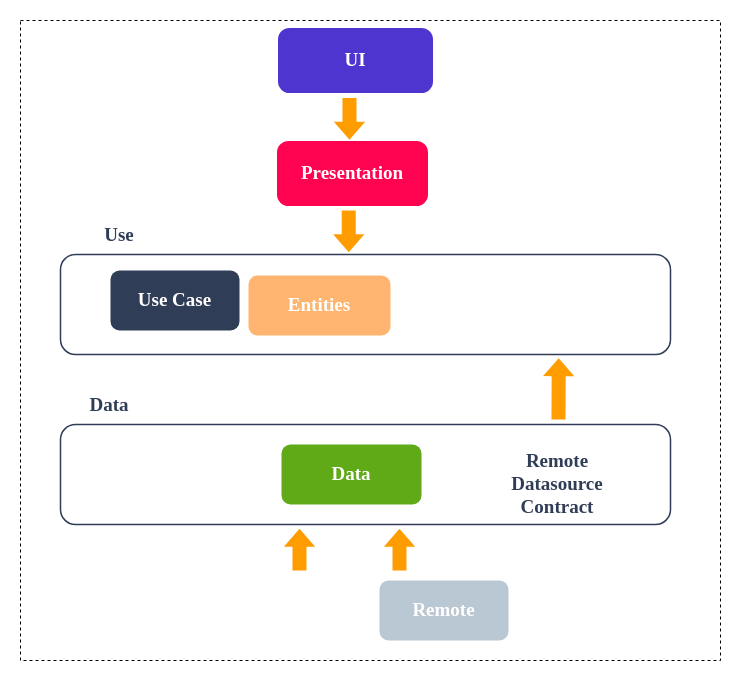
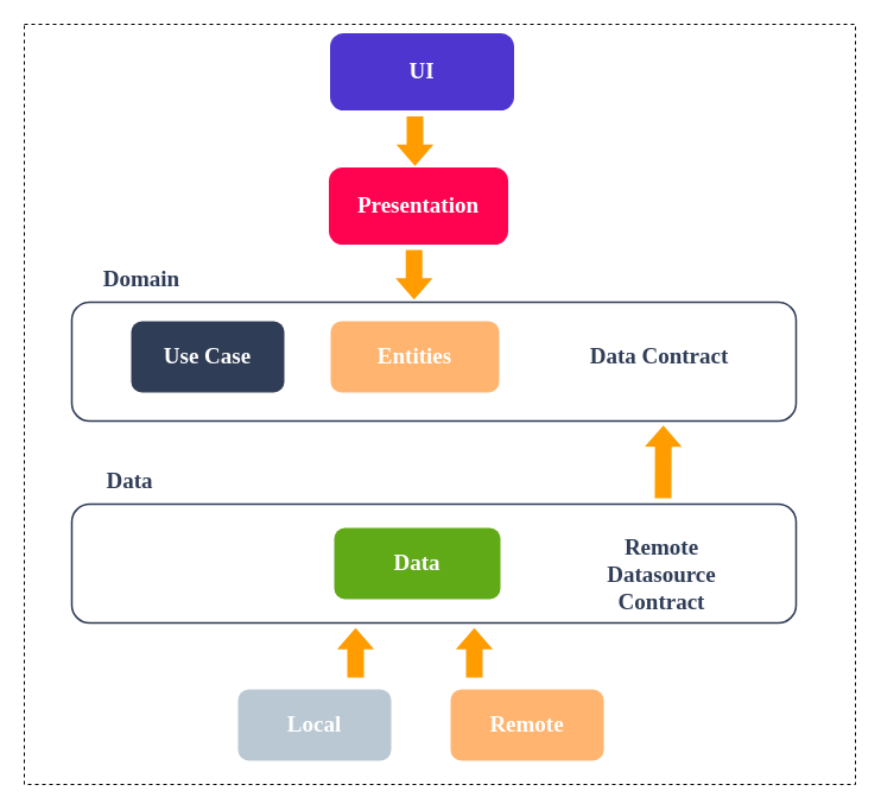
- <mxCell id="13" value="&lt;b&gt;&lt;font color=&quot;#303d57&quot;&gt;Use&lt;/font&gt;&lt;/b&gt;" style="text;html=1;strokeColor=none;fillColor=none;align=center;verticalAlign=middle;whiteSpace=wrap;rounded=0;shadow=0;glass=0;sketch=0;fontFamily=Tahoma;fontSize=19;fontColor=#FFFFFF;" parent="2" vertex="1"><mxGeometry x="69" y="200" width="60" height="30" as="geometry" /></mxCell>
+ <mxCell id="13" value="&lt;b&gt;&lt;font color=&quot;#303d57&quot;&gt;Domain&lt;/font&gt;&lt;/b&gt;" style="text;html=1;strokeColor=none;fillColor=none;align=center;verticalAlign=middle;whiteSpace=wrap;rounded=0;shadow=0;glass=0;sketch=0;fontFamily=Tahoma;fontSize=19;fontColor=#FFFFFF;" parent="2" vertex="1"><mxGeometry x="69" y="200" width="60" height="30" as="geometry" /></mxCell>
+ <mxCell id="15" value="&lt;b&gt;Data Contract&lt;/b&gt;" style="text;html=1;strokeColor=none;fillColor=none;align=center;verticalAlign=middle;whiteSpace=wrap;rounded=0;shadow=0;glass=0;sketch=0;fontFamily=Tahoma;fontSize=19;fontColor=#303D57;" vertex="1" parent="2"><mxGeometry x="460" y="265" width="150" height="30" as="geometry" /></mxCell>
- <mxCell id="12" value="&lt;b&gt;Entities&lt;/b&gt;" style="rounded=1;whiteSpace=wrap;html=1;shadow=0;glass=0;sketch=0;fontFamily=Tahoma;fontSize=19;fontColor=#FFFFFF;strokeColor=none;strokeWidth=5;fillColor=#FFB570;gradientColor=none;" parent="2" vertex="1"><mxGeometry x="228" y="255" width="142" height="60" as="geometry" /></mxCell>
+ <mxCell id="12" value="&lt;b&gt;Entities&lt;/b&gt;" style="rounded=1;whiteSpace=wrap;html=1;shadow=0;glass=0;sketch=0;fontFamily=Tahoma;fontSize=19;fontColor=#FFFFFF;strokeColor=none;strokeWidth=5;fillColor=#FFB570;gradientColor=none;" parent="2" vertex="1"><mxGeometry x="258" y="250" width="142" height="60" as="geometry" /></mxCell>
+ <mxCell id="8" value="&lt;b&gt;&lt;font color=&quot;#ffffff&quot;&gt;Local&lt;/font&gt;&lt;/b&gt;" style="rounded=1;whiteSpace=wrap;html=1;shadow=0;glass=0;sketch=0;fontFamily=Tahoma;fontSize=19;strokeColor=none;strokeWidth=5;fillColor=#bac8d3;" parent="2" vertex="1"><mxGeometry x="180" y="560" width="129" height="60" as="geometry" /></mxCell>
- <mxCell id="9" value="&lt;b&gt;&lt;font color=&quot;#ffffff&quot;&gt;Remote&lt;/font&gt;&lt;/b&gt;" style="rounded=1;whiteSpace=wrap;html=1;shadow=0;glass=0;sketch=0;fontFamily=Tahoma;fontSize=19;strokeColor=none;strokeWidth=5;fillColor=#bac8d3;" parent="2" vertex="1"><mxGeometry x="359" y="560" width="129" height="60" as="geometry" /></mxCell>
+ <mxCell id="9" value="&lt;b&gt;&lt;font color=&quot;#ffffff&quot;&gt;Remote&lt;/font&gt;&lt;/b&gt;" style="rounded=1;whiteSpace=wrap;html=1;shadow=0;glass=0;sketch=0;fontFamily=Tahoma;fontSize=19;strokeColor=none;strokeWidth=5;fillColor=#ffb570;" parent="2" vertex="1"><mxGeometry x="359" y="560" width="129" height="60" as="geometry" /></mxCell>
